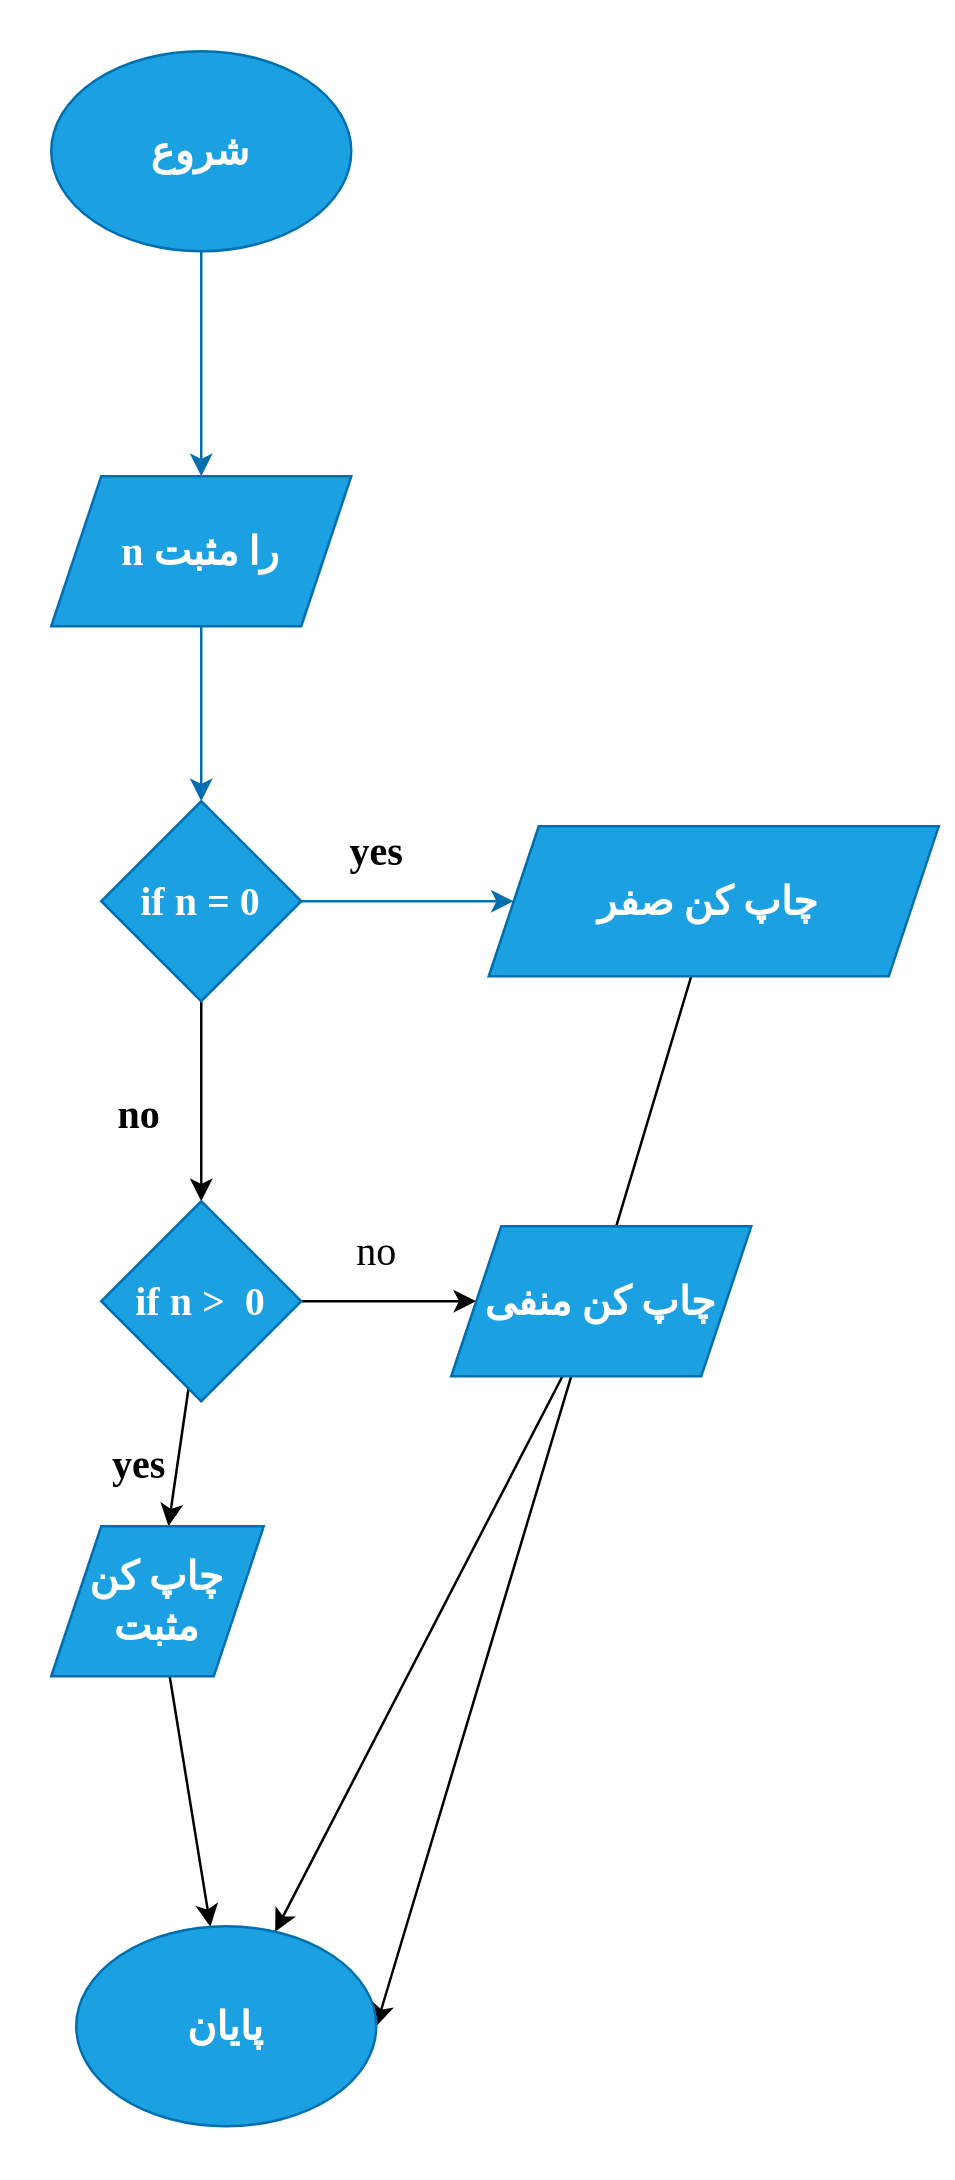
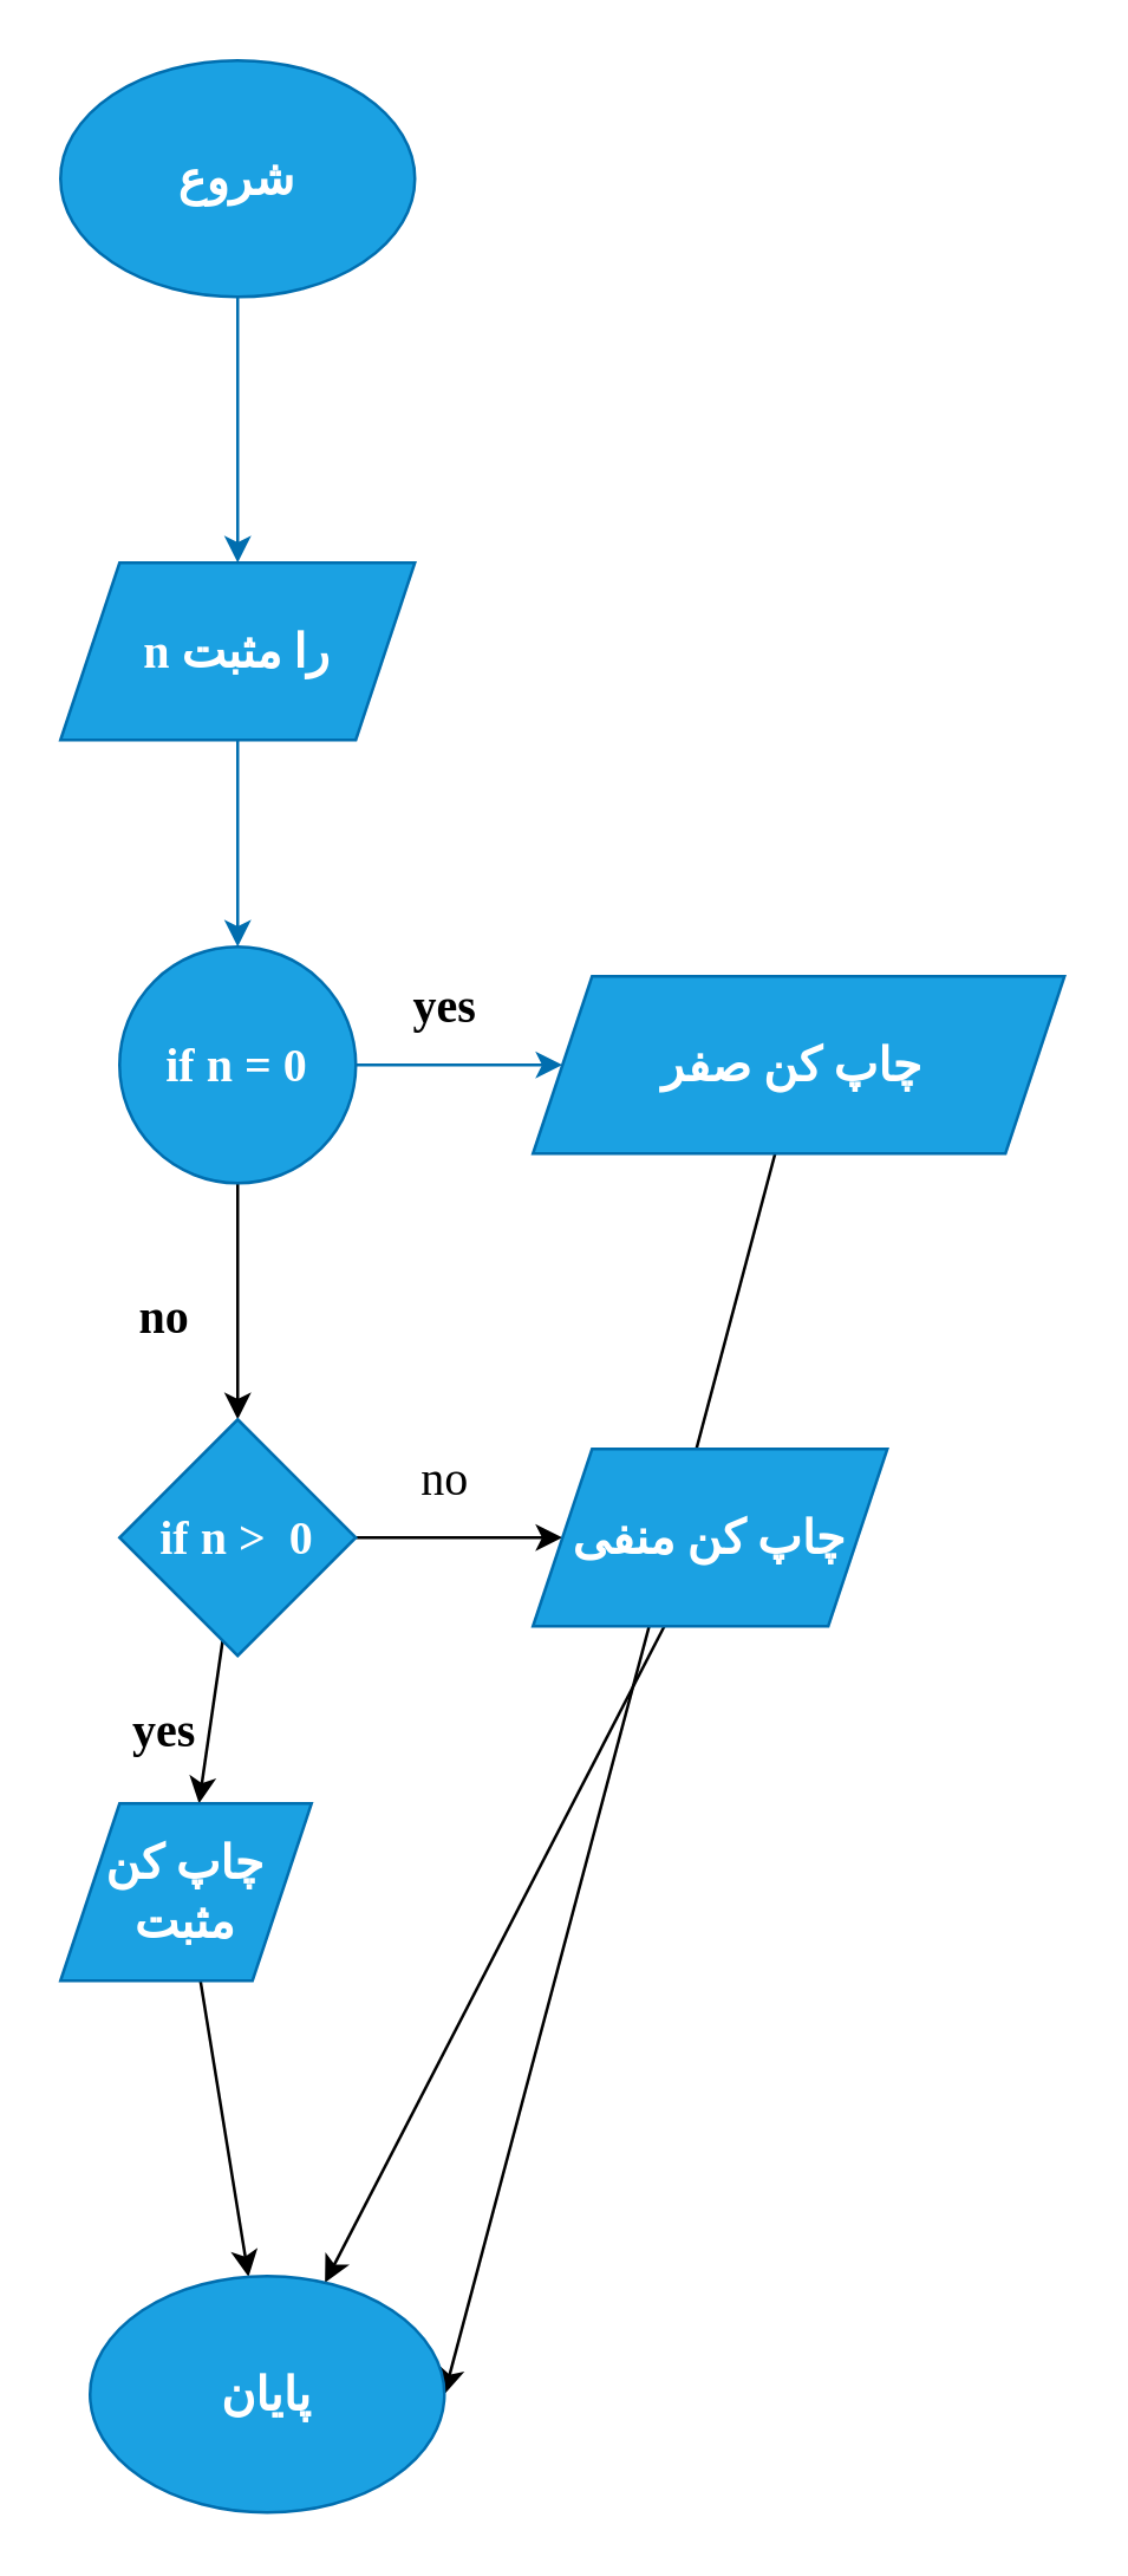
- <mxCell id="8" value="if n = 0" style="rhombus;whiteSpace=wrap;html=1;fontSize=16;fontFamily=vazir;fontColor=#ffffff;fillColor=#1ba1e2;strokeColor=#006EAF;fontStyle=1" vertex="1" parent="1"><mxGeometry x="40" y="320" width="80" height="80" as="geometry" /></mxCell>
+ <mxCell id="8" value="if n = 0" style="ellipse;whiteSpace=wrap;html=1;fontSize=16;fontFamily=vazir;fontColor=#ffffff;fillColor=#1ba1e2;strokeColor=#006EAF;fontStyle=1;" vertex="1" parent="1"><mxGeometry x="40" y="320" width="80" height="80" as="geometry" /></mxCell>
- <mxCell id="10" value="چاپ کن صفر&amp;nbsp;" style="shape=parallelogram;perimeter=parallelogramPerimeter;whiteSpace=wrap;html=1;fixedSize=1;fontSize=16;fontFamily=vazir;fontColor=#ffffff;fillColor=#1ba1e2;strokeColor=#006EAF;fontStyle=1" vertex="1" parent="1"><mxGeometry x="195" y="330" width="180" height="60" as="geometry" /></mxCell>
+ <mxCell id="10" value="چاپ کن صفر&amp;nbsp;" style="shape=parallelogram;perimeter=parallelogramPerimeter;whiteSpace=wrap;html=1;fixedSize=1;fontSize=16;fontFamily=vazir;fontColor=#ffffff;fillColor=#1ba1e2;strokeColor=#006EAF;fontStyle=1" vertex="1" parent="1"><mxGeometry x="180" y="330" width="180" height="60" as="geometry" /></mxCell>
